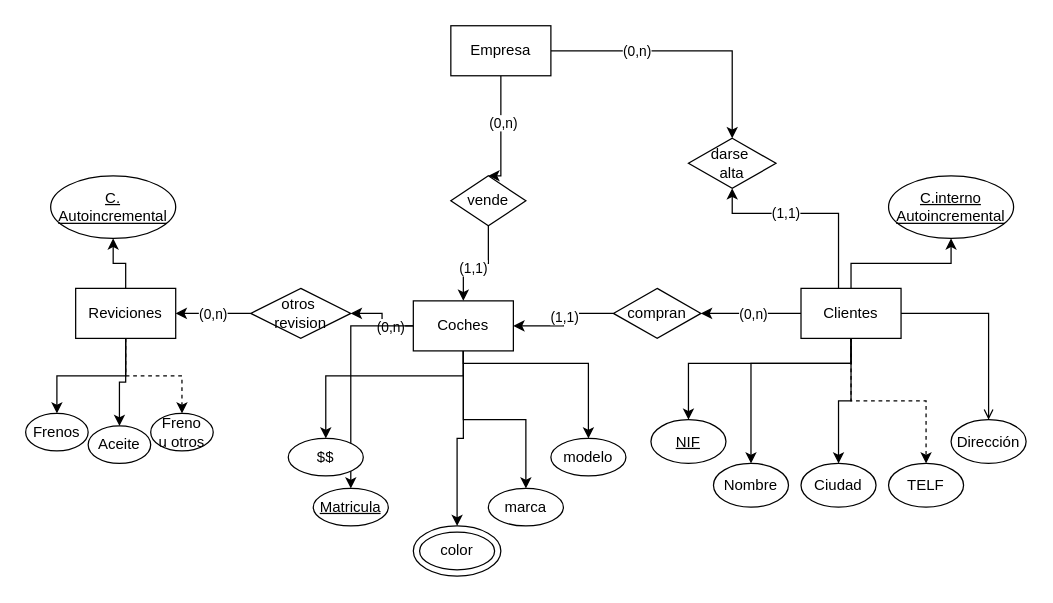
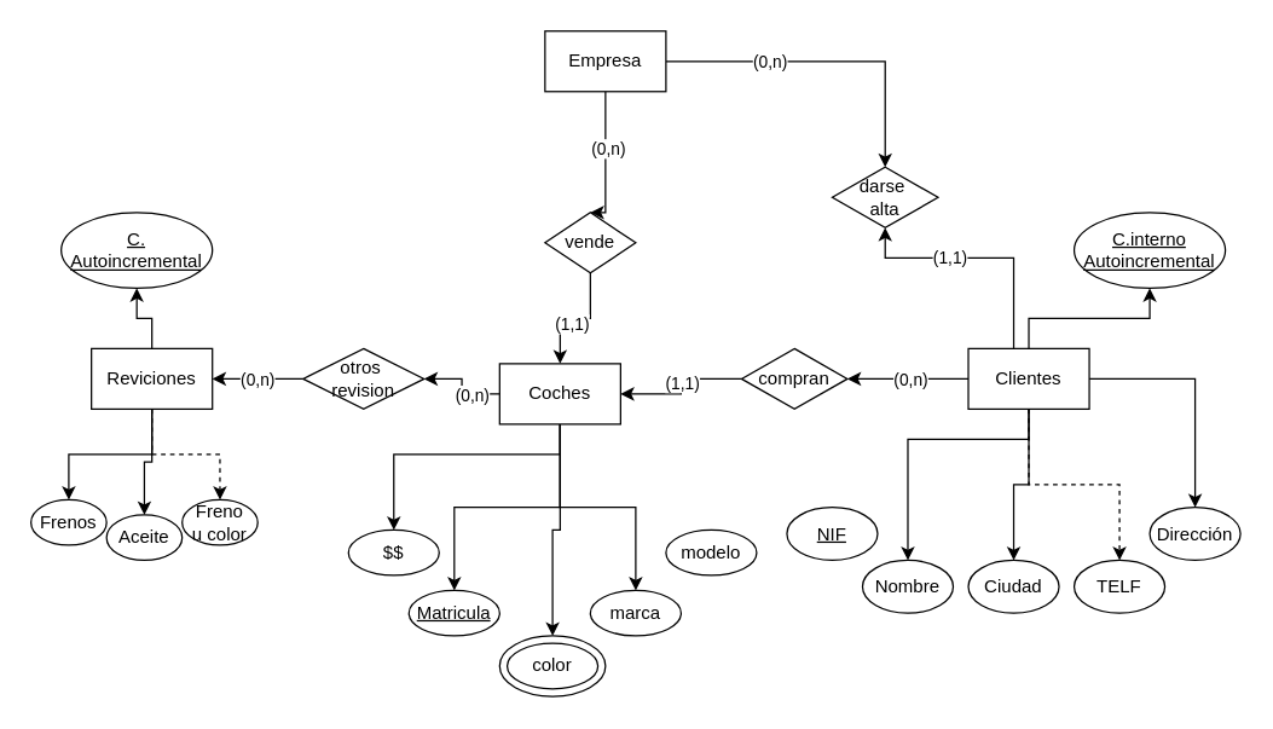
- <mxCell id="13" style="edgeStyle=orthogonalEdgeStyle;rounded=0;orthogonalLoop=1;jettySize=auto;html=1;" edge="1" parent="1" source="14" target="49"><mxGeometry relative="1" as="geometry"><Array as="points"><mxPoint x="370" y="290" /><mxPoint x="470" y="290" /></Array></mxGeometry></mxCell>
- <mxCell id="19" style="edgeStyle=orthogonalEdgeStyle;rounded=0;orthogonalLoop=1;jettySize=auto;html=1;entryX=0.5;entryY=0;entryDx=0;entryDy=0;" edge="1" parent="1" source="25" target="51"><mxGeometry relative="1" as="geometry"><Array as="points"><mxPoint x="680" y="290" /><mxPoint x="550" y="290" /></Array></mxGeometry></mxCell>
- <mxCell id="23" style="edgeStyle=orthogonalEdgeStyle;rounded=0;orthogonalLoop=1;jettySize=auto;html=1;entryX=0.5;entryY=0;entryDx=0;entryDy=0;endArrow=open;" edge="1" parent="1" source="25" target="55"><mxGeometry relative="1" as="geometry" /></mxCell>
+ <mxCell id="23" style="edgeStyle=orthogonalEdgeStyle;rounded=0;orthogonalLoop=1;jettySize=auto;html=1;entryX=0.5;entryY=0;entryDx=0;entryDy=0;" edge="1" parent="1" source="25" target="55"><mxGeometry relative="1" as="geometry" /></mxCell>
- <mxCell id="43" value="Freno&lt;br&gt;u otros" style="ellipse;whiteSpace=wrap;html=1;" vertex="1" parent="1"><mxGeometry x="120" y="330" width="50" height="30" as="geometry" /></mxCell>
+ <mxCell id="43" value="Freno&lt;br&gt;u color" style="ellipse;whiteSpace=wrap;html=1;" vertex="1" parent="1"><mxGeometry x="120" y="330" width="50" height="30" as="geometry" /></mxCell>
- <mxCell id="47" value="&lt;u&gt;Matricula&lt;/u&gt;" style="ellipse;whiteSpace=wrap;html=1;" vertex="1" parent="1"><mxGeometry x="250" y="390" width="60" height="30" as="geometry" /></mxCell>
+ <mxCell id="47" value="&lt;u&gt;Matricula&lt;/u&gt;" style="ellipse;whiteSpace=wrap;html=1;" vertex="1" parent="1"><mxGeometry x="270" y="390" width="60" height="30" as="geometry" /></mxCell>
